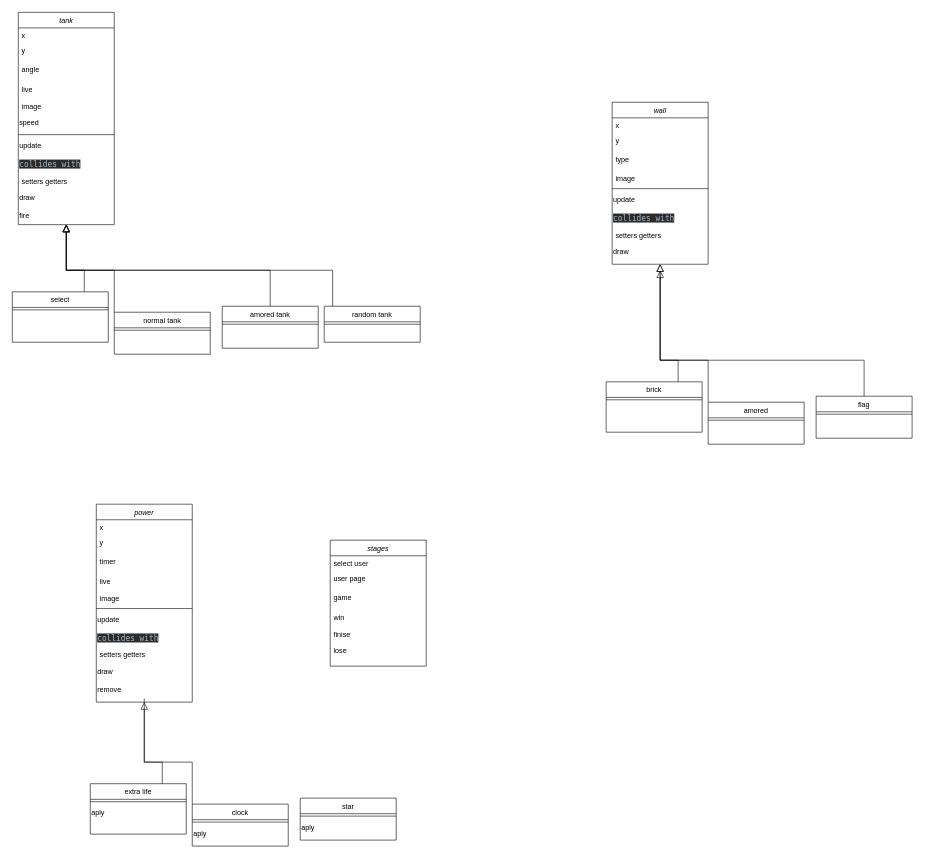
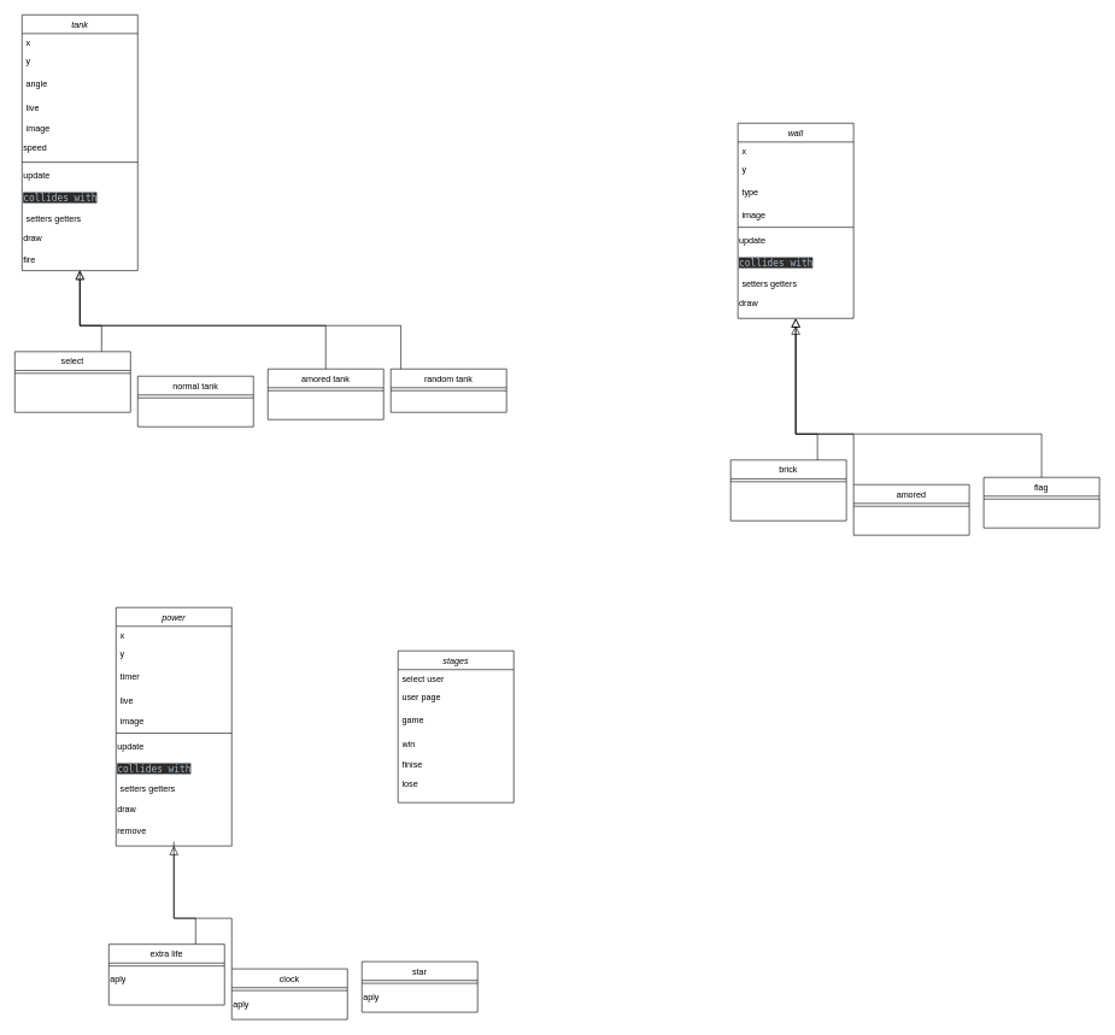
- <mxCell id="23" value="" style="endArrow=block;endSize=10;endFill=0;shadow=0;strokeWidth=1;rounded=0;edgeStyle=elbowEdgeStyle;elbow=vertical;exitX=0.75;exitY=0;exitDx=0;exitDy=0;entryX=0.5;entryY=1;entryDx=0;entryDy=0;" parent="1" source="21" edge="1" target="14"><mxGeometry width="160" relative="1" as="geometry"><mxPoint x="450" y="375" as="sourcePoint" /><mxPoint x="110" y="380" as="targetPoint" /><Array as="points"><mxPoint x="130" y="450" /><mxPoint x="60" y="450" /><mxPoint x="110" y="450" /><mxPoint x="140" y="340" /></Array></mxGeometry></mxCell>
+ <mxCell id="23" value="" style="endArrow=none;endSize=10;endFill=0;shadow=0;strokeWidth=1;rounded=0;edgeStyle=elbowEdgeStyle;elbow=vertical;exitX=0.75;exitY=0;exitDx=0;exitDy=0;entryX=0.5;entryY=1;entryDx=0;entryDy=0;" parent="1" source="21" edge="1" target="14"><mxGeometry width="160" relative="1" as="geometry"><mxPoint x="450" y="375" as="sourcePoint" /><mxPoint x="110" y="380" as="targetPoint" /><Array as="points"><mxPoint x="130" y="450" /><mxPoint x="60" y="450" /><mxPoint x="110" y="450" /><mxPoint x="140" y="340" /></Array></mxGeometry></mxCell>
- <mxCell id="17" value="" style="endArrow=block;endSize=10;endFill=0;shadow=0;strokeWidth=1;rounded=0;edgeStyle=elbowEdgeStyle;elbow=vertical;entryX=0.5;entryY=1;entryDx=0;entryDy=0;" parent="1" source="15" target="14" edge="1"><mxGeometry width="160" relative="1" as="geometry"><mxPoint x="210" y="253" as="sourcePoint" /><mxPoint x="210" y="253" as="targetPoint" /><Array as="points"><mxPoint x="190" y="450" /></Array></mxGeometry></mxCell>
